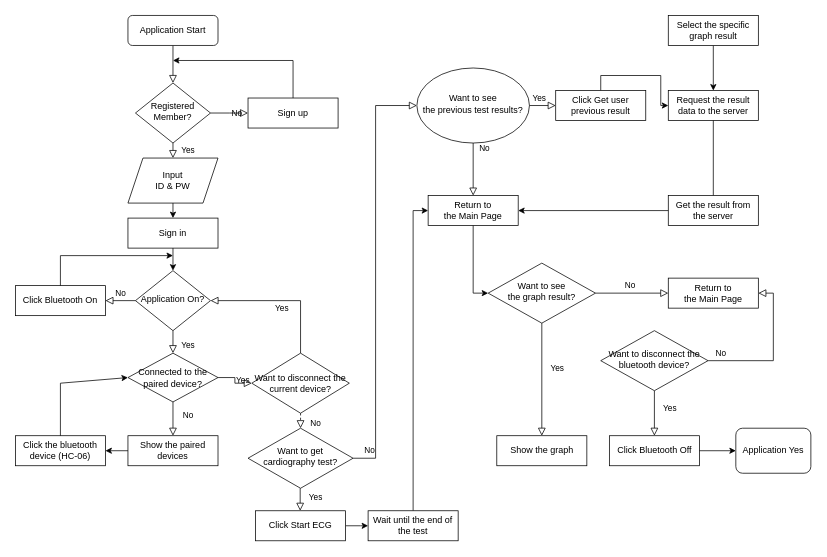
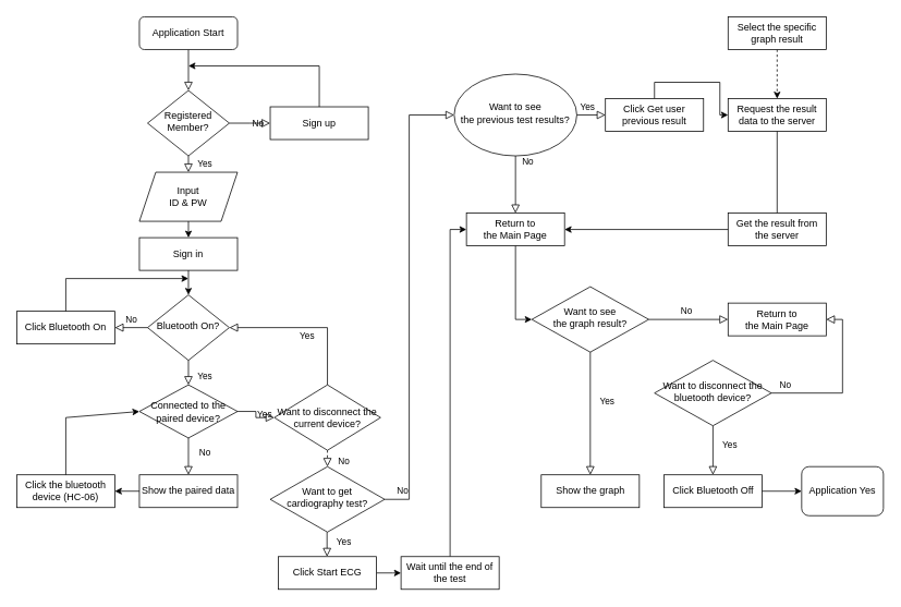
- <mxCell id="38" style="edgeStyle=orthogonalEdgeStyle;rounded=0;orthogonalLoop=1;jettySize=auto;html=1;entryX=0.5;entryY=0;entryDx=0;entryDy=0;" edge="1" parent="1" source="39" target="40"><mxGeometry relative="1" as="geometry"><mxPoint x="930" y="120" as="targetPoint" /></mxGeometry></mxCell>
+ <mxCell id="38" style="edgeStyle=orthogonalEdgeStyle;rounded=0;orthogonalLoop=1;jettySize=auto;html=1;entryX=0.5;entryY=0;entryDx=0;entryDy=0;dashed=1;" edge="1" parent="1" source="39" target="40"><mxGeometry relative="1" as="geometry"><mxPoint x="930" y="120" as="targetPoint" /></mxGeometry></mxCell>
- <mxCell id="7" value="Application On?" style="rhombus;whiteSpace=wrap;html=1;shadow=0;fontFamily=Helvetica;fontSize=12;align=center;strokeWidth=1;spacing=6;spacingTop=-4;" parent="1" vertex="1"><mxGeometry x="180" y="360" width="100" height="80" as="geometry" /></mxCell>
+ <mxCell id="7" value="Bluetooth On?" style="rhombus;whiteSpace=wrap;html=1;shadow=0;fontFamily=Helvetica;fontSize=12;align=center;strokeWidth=1;spacing=6;spacingTop=-4;" parent="1" vertex="1"><mxGeometry x="180" y="360" width="100" height="80" as="geometry" /></mxCell>
- <mxCell id="19" value="Show the paired devices" style="rounded=0;whiteSpace=wrap;html=1;" vertex="1" parent="1"><mxGeometry x="170" y="580" width="120" height="40" as="geometry" /></mxCell>
+ <mxCell id="19" value="Show the paired data" style="rounded=0;whiteSpace=wrap;html=1;" vertex="1" parent="1"><mxGeometry x="170" y="580" width="120" height="40" as="geometry" /></mxCell>
